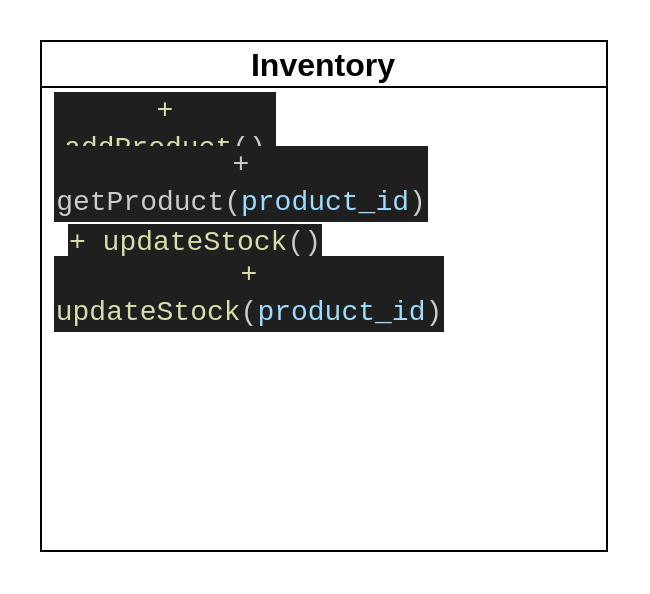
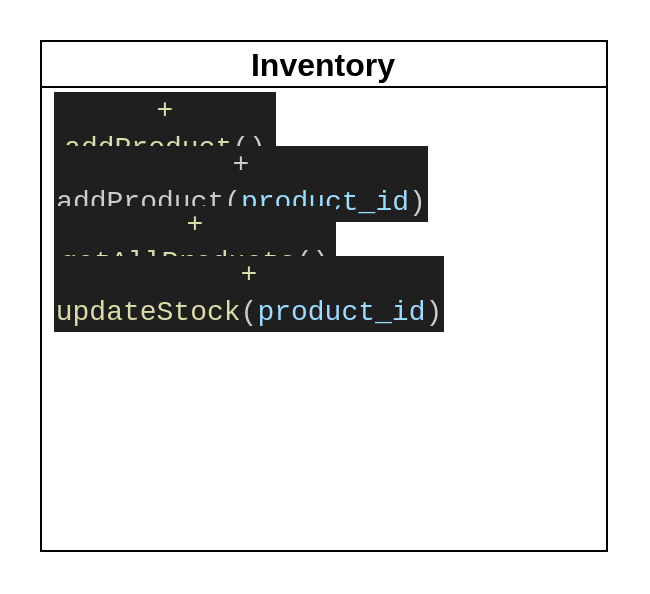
- <mxCell id="4" value="&lt;div style=&quot;color: rgb(204, 204, 204); background-color: rgb(31, 31, 31); font-family: Consolas, &amp;quot;Courier New&amp;quot;, monospace; font-size: 14px; line-height: 19px;&quot;&gt;+ getProduct(&lt;span style=&quot;color: #9cdcfe;&quot;&gt;product_id&lt;/span&gt;)&lt;/div&gt;" style="text;html=1;strokeColor=none;fillColor=none;align=center;verticalAlign=middle;whiteSpace=wrap;rounded=0;fontSize=16;" vertex="1" parent="2"><mxGeometry x="6" y="56" width="189" height="30" as="geometry" /></mxCell>
+ <mxCell id="4" value="&lt;div style=&quot;color: rgb(204, 204, 204); background-color: rgb(31, 31, 31); font-family: Consolas, &amp;quot;Courier New&amp;quot;, monospace; font-size: 14px; line-height: 19px;&quot;&gt;+ addProduct(&lt;span style=&quot;color: #9cdcfe;&quot;&gt;product_id&lt;/span&gt;)&lt;/div&gt;" style="text;html=1;strokeColor=none;fillColor=none;align=center;verticalAlign=middle;whiteSpace=wrap;rounded=0;fontSize=16;" vertex="1" parent="2"><mxGeometry x="6" y="56" width="189" height="30" as="geometry" /></mxCell>
- <mxCell id="5" value="&lt;br&gt;&lt;div style=&quot;color: rgb(204, 204, 204); background-color: rgb(31, 31, 31); font-family: Consolas, &amp;quot;Courier New&amp;quot;, monospace; font-weight: normal; font-size: 14px; line-height: 19px;&quot;&gt;&lt;div&gt;&lt;span style=&quot;color: #dcdcaa;&quot;&gt;+ updateStock&lt;/span&gt;&lt;span style=&quot;color: #cccccc;&quot;&gt;()&lt;/span&gt;&lt;/div&gt;&lt;/div&gt;&lt;br&gt;" style="text;html=1;strokeColor=none;fillColor=none;align=center;verticalAlign=middle;whiteSpace=wrap;rounded=0;fontSize=16;" vertex="1" parent="2"><mxGeometry x="6" y="86" width="143" height="30" as="geometry" /></mxCell>
+ <mxCell id="5" value="&lt;br&gt;&lt;div style=&quot;color: rgb(204, 204, 204); background-color: rgb(31, 31, 31); font-family: Consolas, &amp;quot;Courier New&amp;quot;, monospace; font-weight: normal; font-size: 14px; line-height: 19px;&quot;&gt;&lt;div&gt;&lt;span style=&quot;color: #dcdcaa;&quot;&gt;+ getAllProducts&lt;/span&gt;&lt;span style=&quot;color: #cccccc;&quot;&gt;()&lt;/span&gt;&lt;/div&gt;&lt;/div&gt;&lt;br&gt;" style="text;html=1;strokeColor=none;fillColor=none;align=center;verticalAlign=middle;whiteSpace=wrap;rounded=0;fontSize=16;" vertex="1" parent="2"><mxGeometry x="6" y="86" width="143" height="30" as="geometry" /></mxCell>
